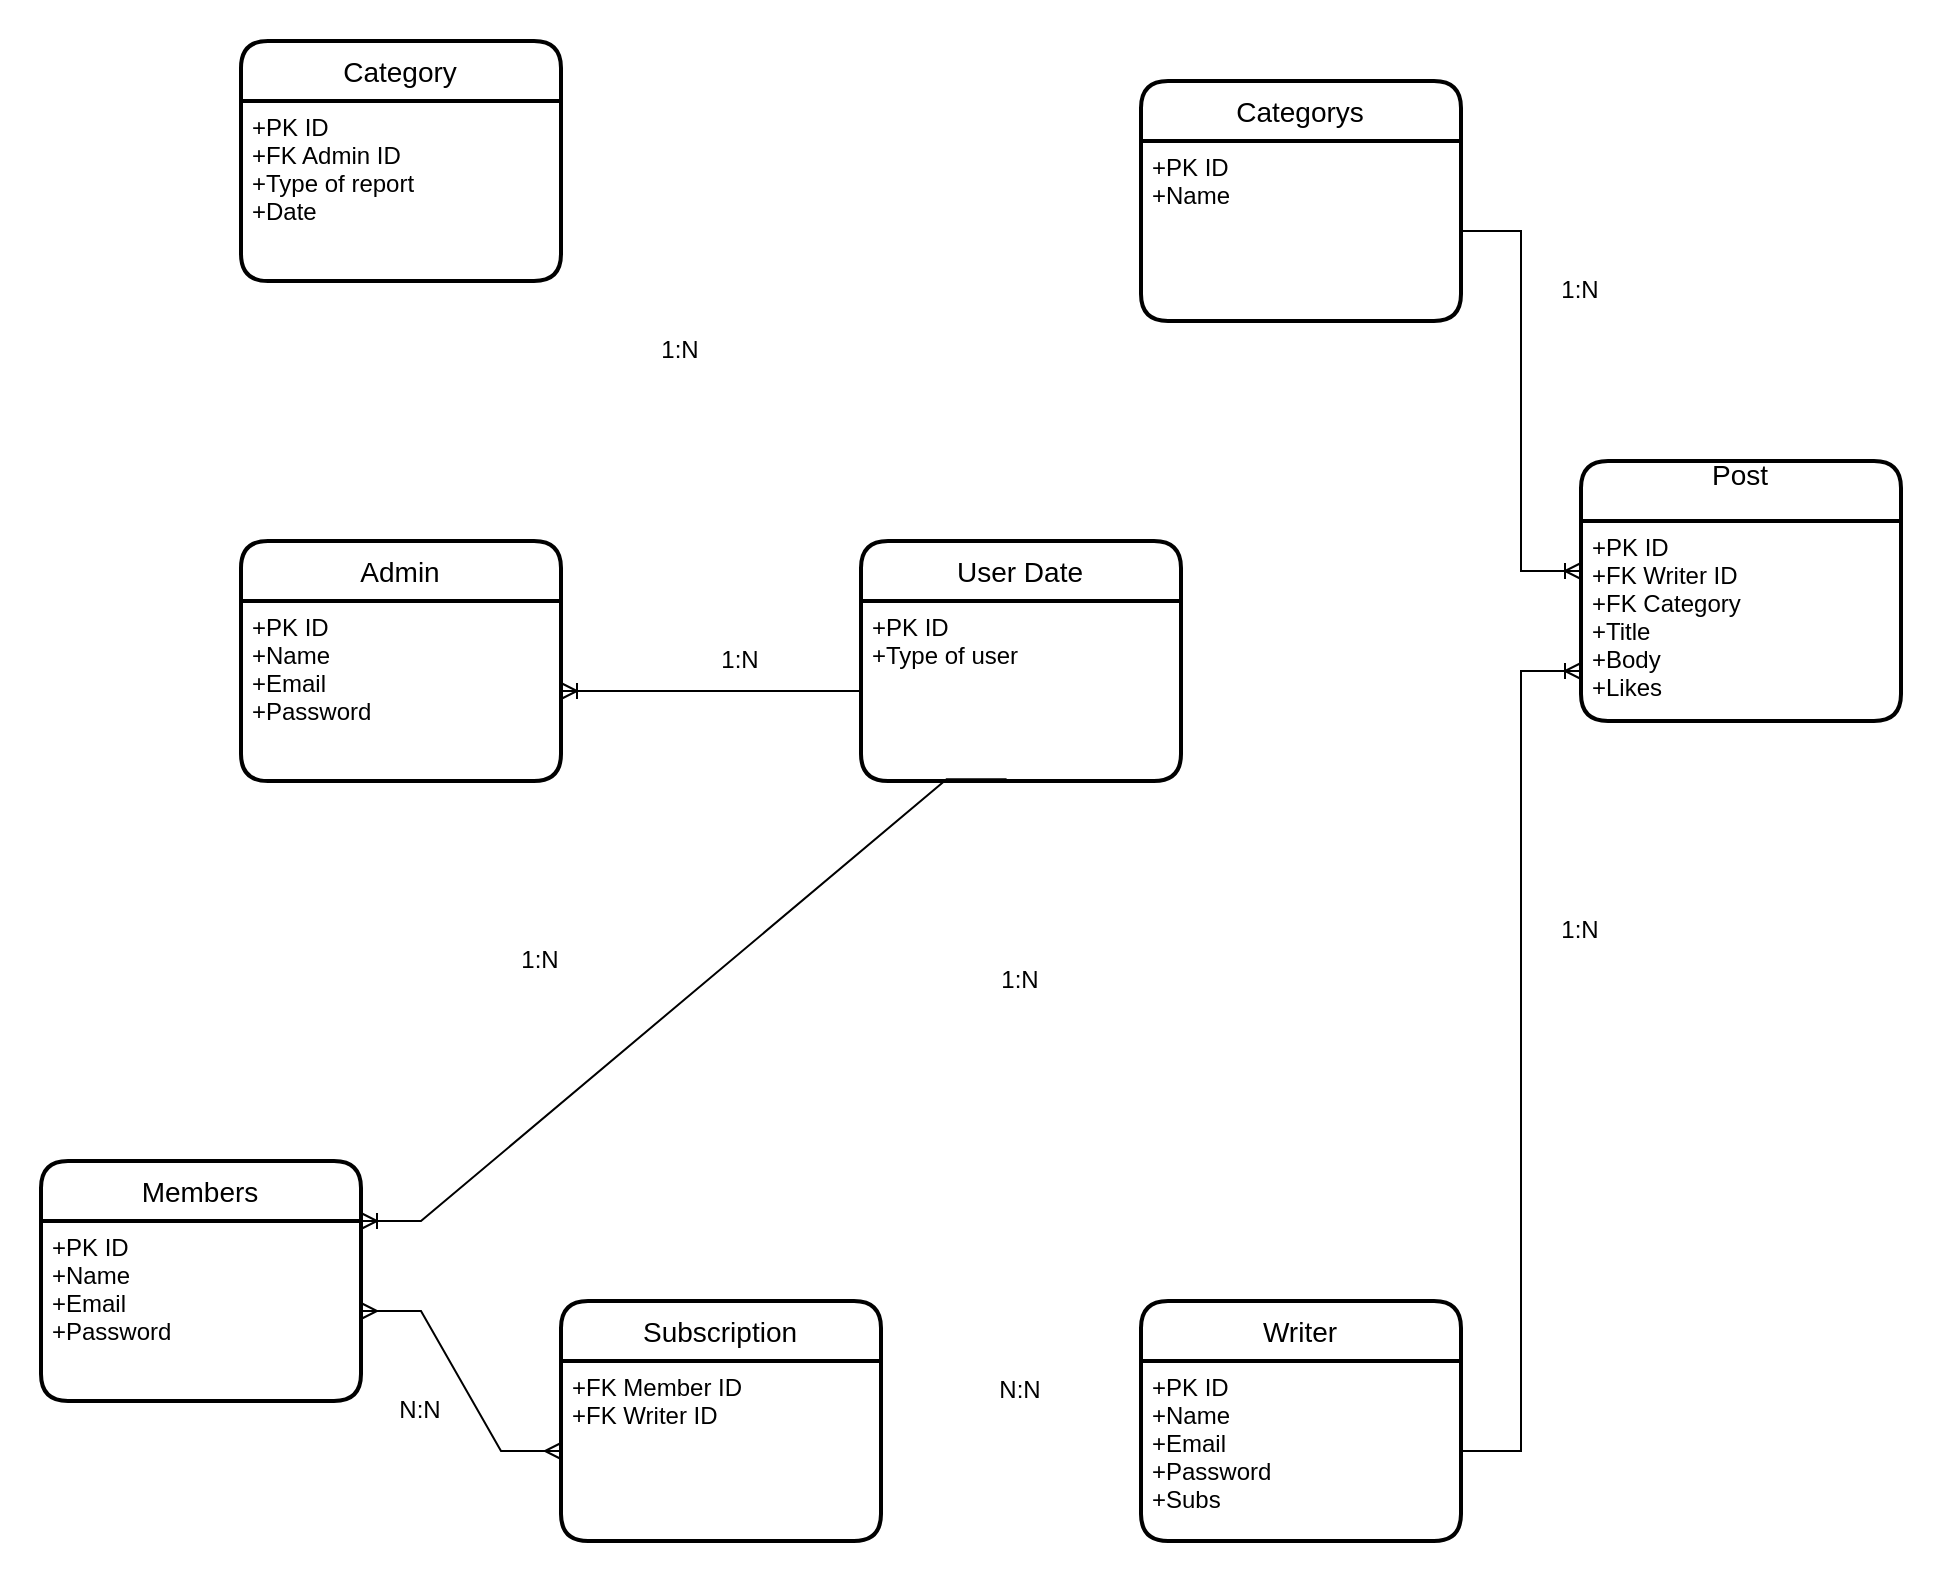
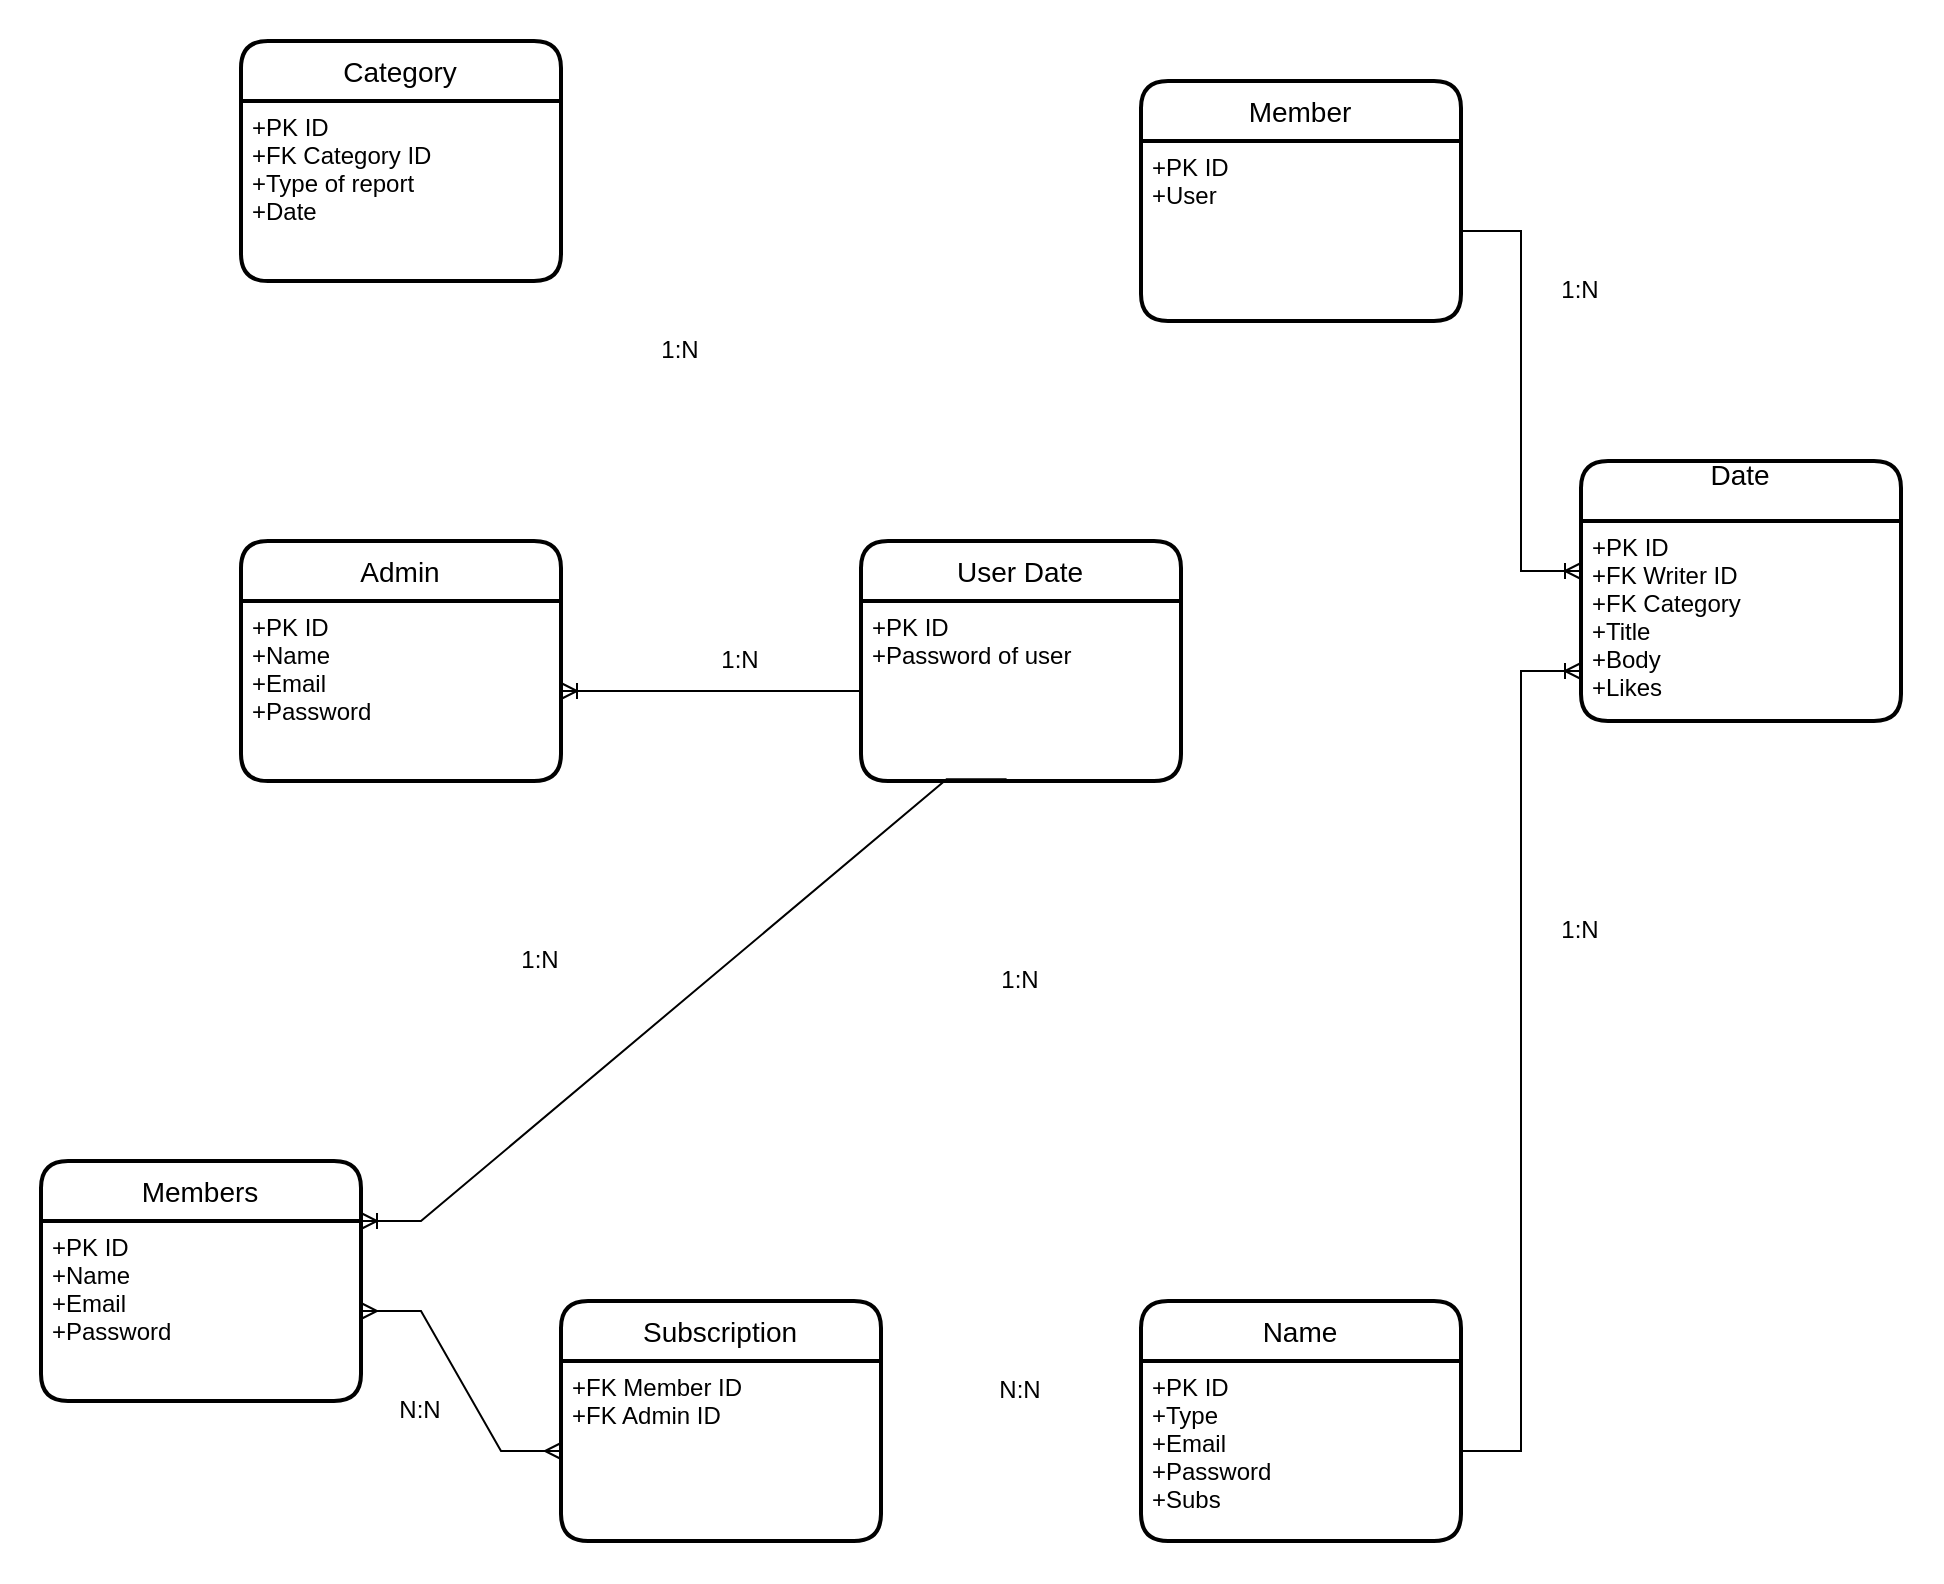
- <mxCell id="12" value="Categorys" style="swimlane;childLayout=stackLayout;horizontal=1;startSize=30;horizontalStack=0;rounded=1;fontSize=14;fontStyle=0;strokeWidth=2;resizeParent=0;resizeLast=1;shadow=0;dashed=0;align=center;" vertex="1" parent="1"><mxGeometry x="570" y="40" width="160" height="120" as="geometry" /></mxCell>
+ <mxCell id="12" value="Member" style="swimlane;childLayout=stackLayout;horizontal=1;startSize=30;horizontalStack=0;rounded=1;fontSize=14;fontStyle=0;strokeWidth=2;resizeParent=0;resizeLast=1;shadow=0;dashed=0;align=center;" vertex="1" parent="1"><mxGeometry x="570" y="40" width="160" height="120" as="geometry" /></mxCell>
- <mxCell id="15" value="+PK ID&#10;+FK Admin ID&#10;+Type of report&#10;+Date" style="align=left;strokeColor=none;fillColor=none;spacingLeft=4;fontSize=12;verticalAlign=top;resizable=0;rotatable=0;part=1;" vertex="1" parent="14"><mxGeometry y="30" width="160" height="90" as="geometry" /></mxCell>
+ <mxCell id="15" value="+PK ID&#10;+FK Category ID&#10;+Type of report&#10;+Date" style="align=left;strokeColor=none;fillColor=none;spacingLeft=4;fontSize=12;verticalAlign=top;resizable=0;rotatable=0;part=1;" vertex="1" parent="14"><mxGeometry y="30" width="160" height="90" as="geometry" /></mxCell>
- <mxCell id="13" value="+PK ID&#10;+Name&#10;" style="align=left;strokeColor=none;fillColor=none;spacingLeft=4;fontSize=12;verticalAlign=top;resizable=0;rotatable=0;part=1;" vertex="1" parent="12"><mxGeometry y="30" width="160" height="90" as="geometry" /></mxCell>
+ <mxCell id="13" value="+PK ID&#10;+User&#10;" style="align=left;strokeColor=none;fillColor=none;spacingLeft=4;fontSize=12;verticalAlign=top;resizable=0;rotatable=0;part=1;" vertex="1" parent="12"><mxGeometry y="30" width="160" height="90" as="geometry" /></mxCell>
- <mxCell id="4" value="Post&#10;" style="swimlane;childLayout=stackLayout;horizontal=1;startSize=30;horizontalStack=0;rounded=1;fontSize=14;fontStyle=0;strokeWidth=2;resizeParent=0;resizeLast=1;shadow=0;dashed=0;align=center;" vertex="1" parent="1"><mxGeometry x="790" y="230" width="160" height="130" as="geometry" /></mxCell>
+ <mxCell id="4" value="Date&#10;" style="swimlane;childLayout=stackLayout;horizontal=1;startSize=30;horizontalStack=0;rounded=1;fontSize=14;fontStyle=0;strokeWidth=2;resizeParent=0;resizeLast=1;shadow=0;dashed=0;align=center;" vertex="1" parent="1"><mxGeometry x="790" y="230" width="160" height="130" as="geometry" /></mxCell>
- <mxCell id="3" value="+PK ID&#10;+Type of user" style="align=left;strokeColor=none;fillColor=none;spacingLeft=4;fontSize=12;verticalAlign=top;resizable=0;rotatable=0;part=1;" vertex="1" parent="2"><mxGeometry y="30" width="160" height="90" as="geometry" /></mxCell>
+ <mxCell id="3" value="+PK ID&#10;+Password of user" style="align=left;strokeColor=none;fillColor=none;spacingLeft=4;fontSize=12;verticalAlign=top;resizable=0;rotatable=0;part=1;" vertex="1" parent="2"><mxGeometry y="30" width="160" height="90" as="geometry" /></mxCell>
- <mxCell id="8" value="Writer" style="swimlane;childLayout=stackLayout;horizontal=1;startSize=30;horizontalStack=0;rounded=1;fontSize=14;fontStyle=0;strokeWidth=2;resizeParent=0;resizeLast=1;shadow=0;dashed=0;align=center;" vertex="1" parent="1"><mxGeometry x="570" y="650" width="160" height="120" as="geometry" /></mxCell>
+ <mxCell id="8" value="Name" style="swimlane;childLayout=stackLayout;horizontal=1;startSize=30;horizontalStack=0;rounded=1;fontSize=14;fontStyle=0;strokeWidth=2;resizeParent=0;resizeLast=1;shadow=0;dashed=0;align=center;" vertex="1" parent="1"><mxGeometry x="570" y="650" width="160" height="120" as="geometry" /></mxCell>
- <mxCell id="22" value="+FK Member ID&#10;+FK Writer ID" style="align=left;strokeColor=none;fillColor=none;spacingLeft=4;fontSize=12;verticalAlign=top;resizable=0;rotatable=0;part=1;" vertex="1" parent="21"><mxGeometry y="30" width="160" height="90" as="geometry" /></mxCell>
+ <mxCell id="22" value="+FK Member ID&#10;+FK Admin ID" style="align=left;strokeColor=none;fillColor=none;spacingLeft=4;fontSize=12;verticalAlign=top;resizable=0;rotatable=0;part=1;" vertex="1" parent="21"><mxGeometry y="30" width="160" height="90" as="geometry" /></mxCell>
- <mxCell id="9" value="+PK ID&#10;+Name&#10;+Email&#10;+Password&#10;+Subs" style="align=left;strokeColor=none;fillColor=none;spacingLeft=4;fontSize=12;verticalAlign=top;resizable=0;rotatable=0;part=1;" vertex="1" parent="8"><mxGeometry y="30" width="160" height="90" as="geometry" /></mxCell>
+ <mxCell id="9" value="+PK ID&#10;+Type&#10;+Email&#10;+Password&#10;+Subs" style="align=left;strokeColor=none;fillColor=none;spacingLeft=4;fontSize=12;verticalAlign=top;resizable=0;rotatable=0;part=1;" vertex="1" parent="8"><mxGeometry y="30" width="160" height="90" as="geometry" /></mxCell>
